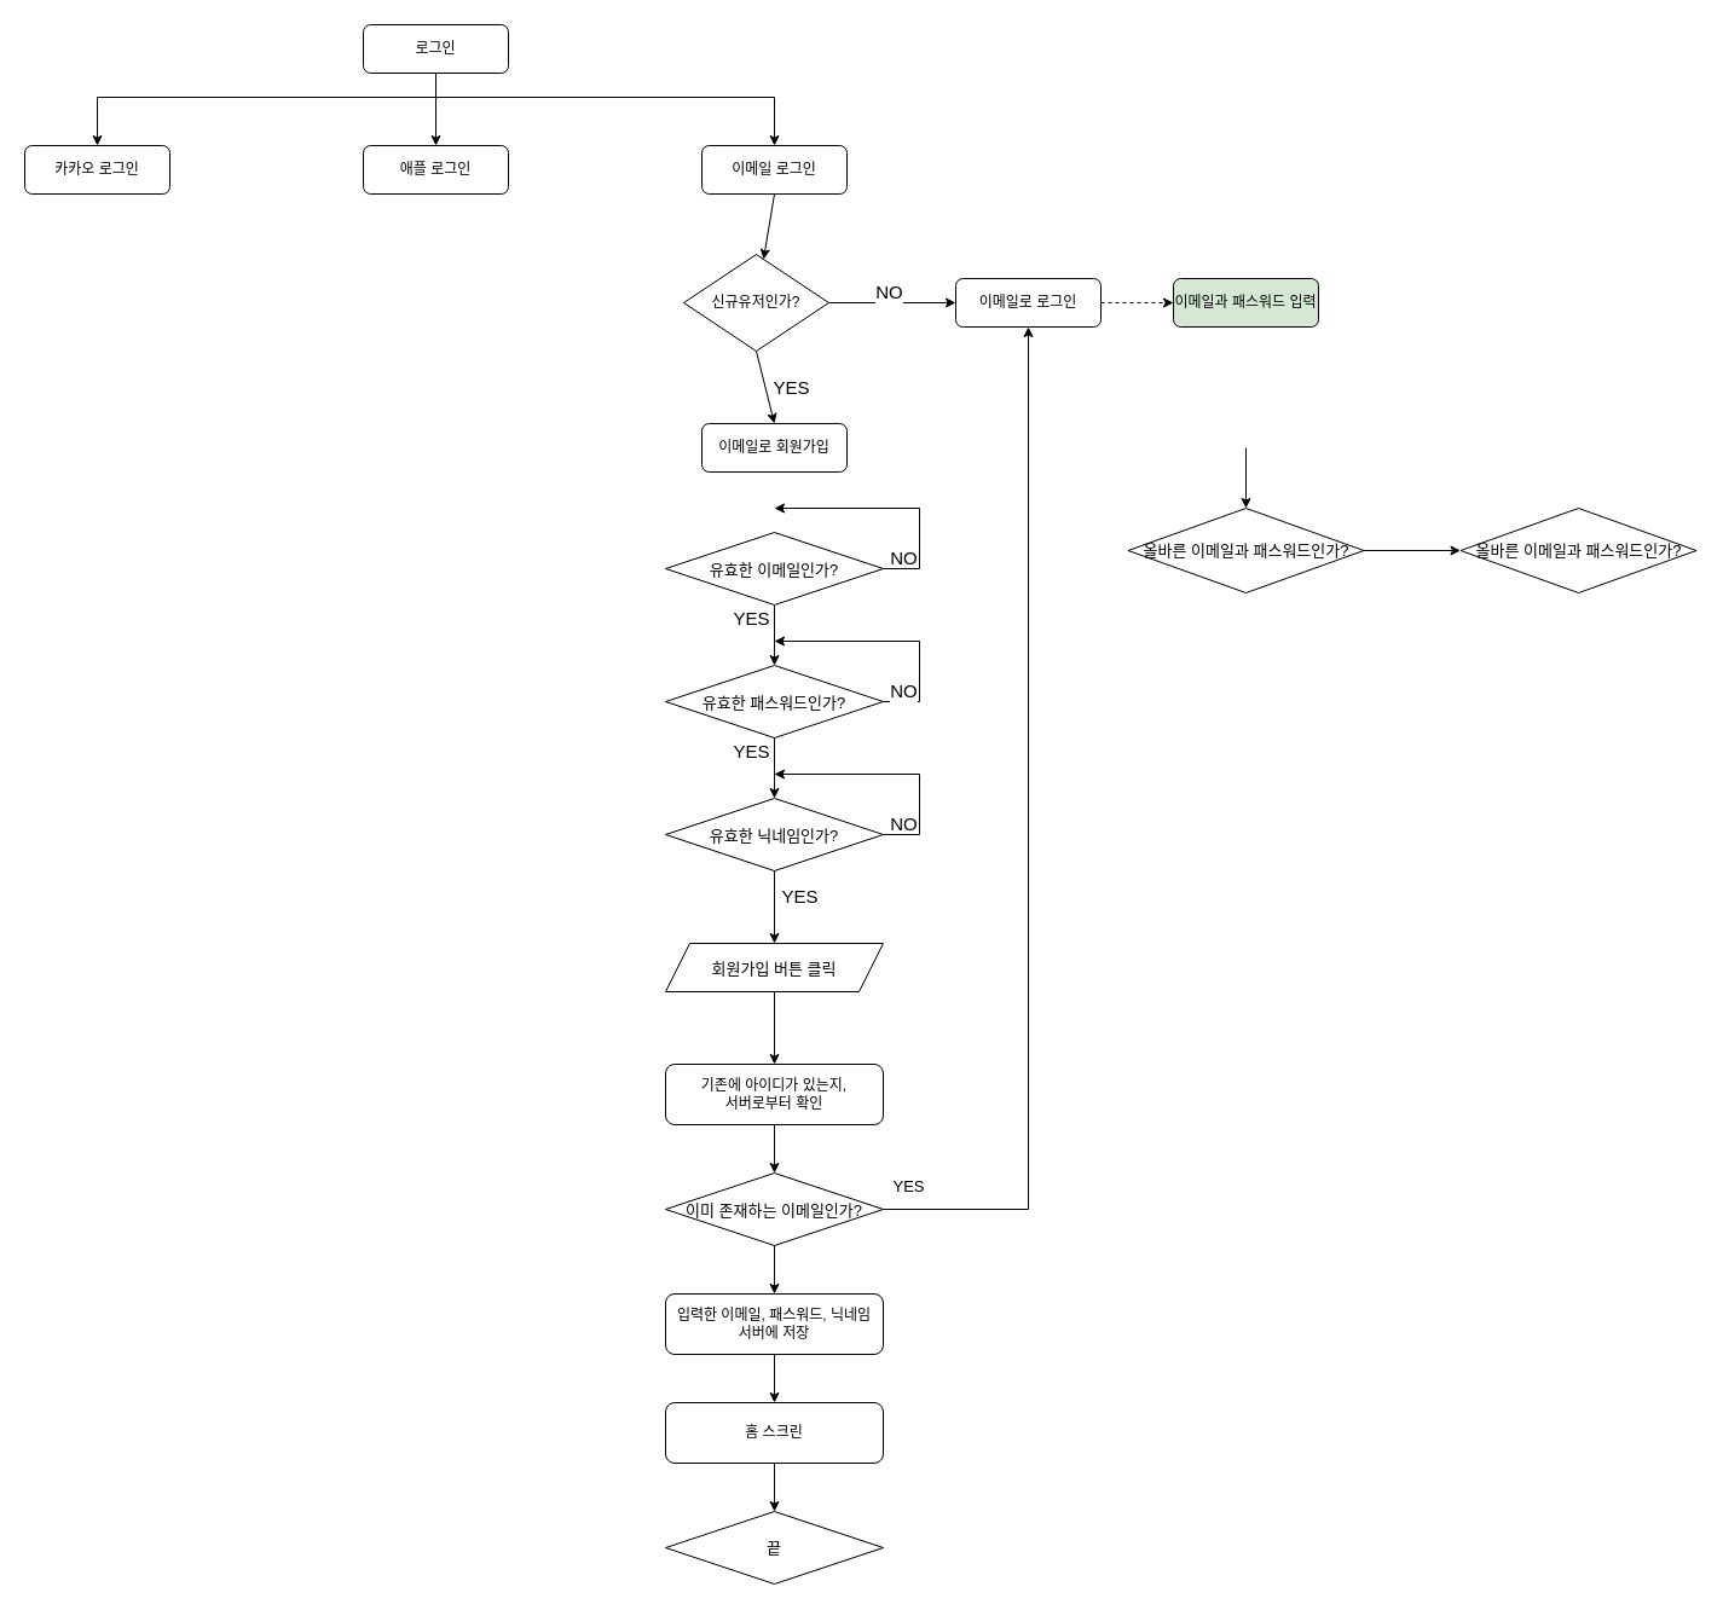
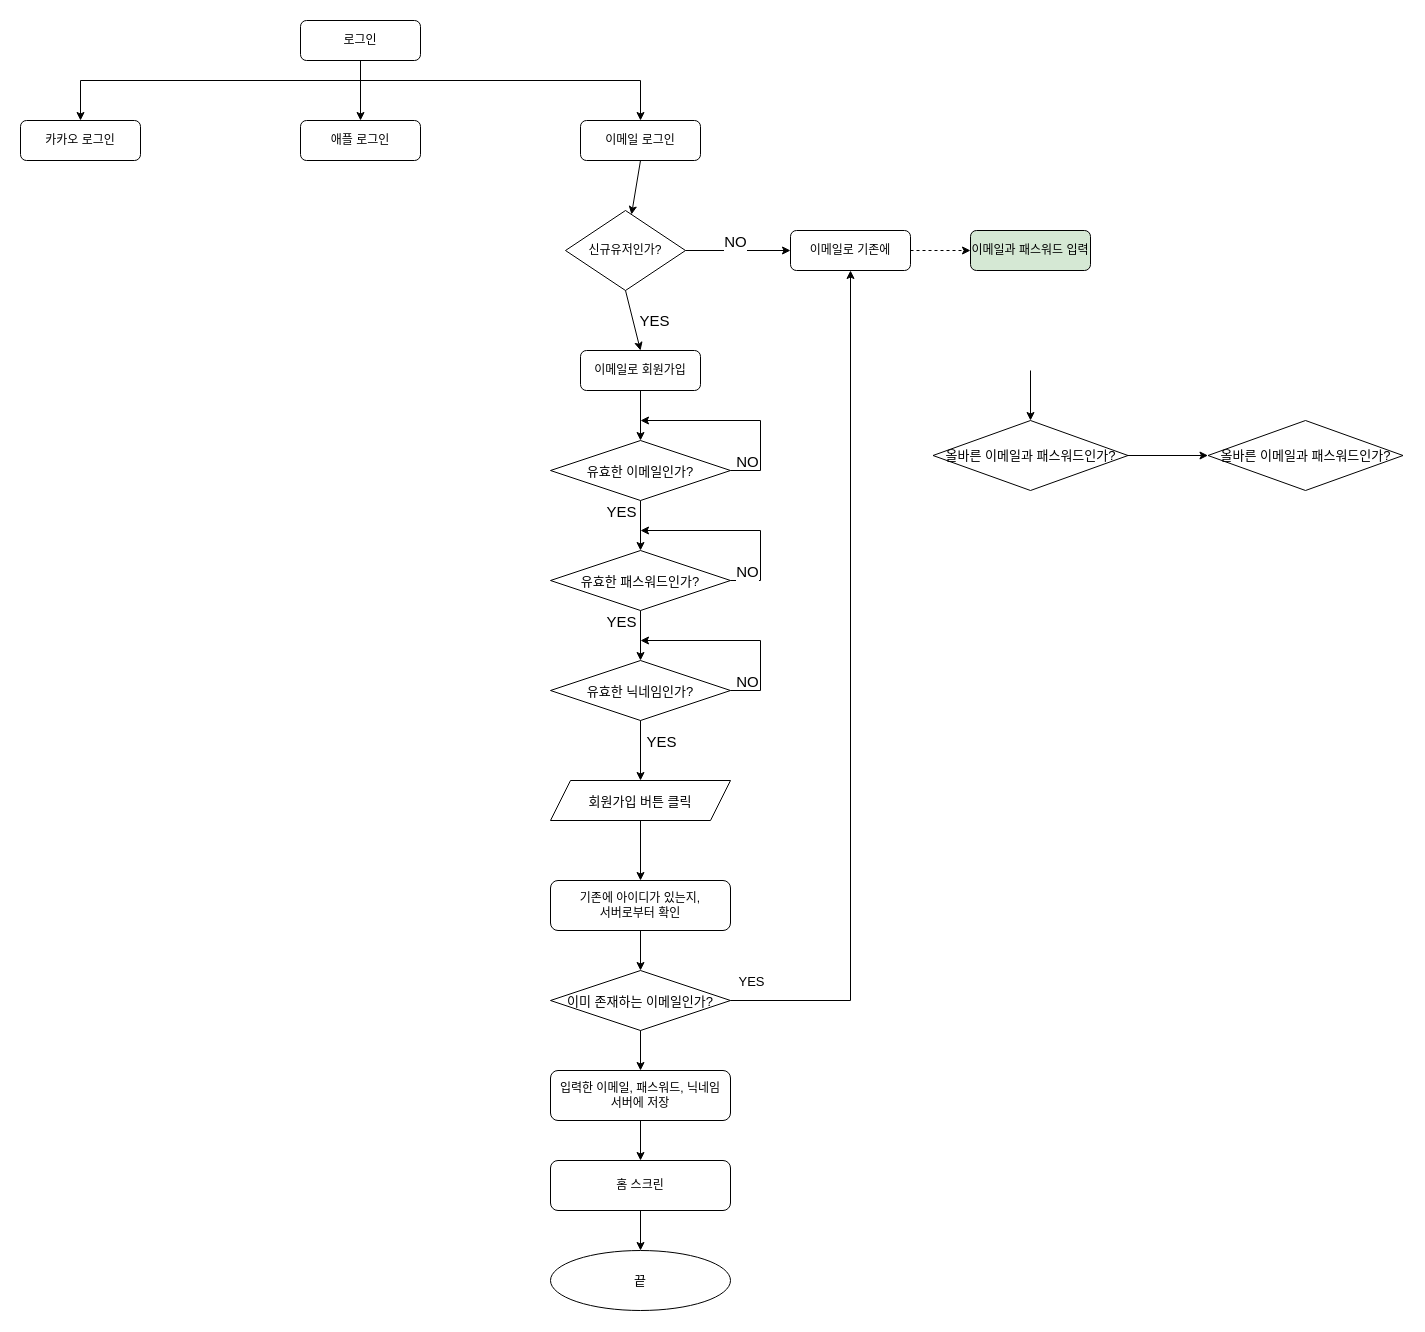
- <mxCell id="16" value="이메일로 로그인" style="rounded=1;whiteSpace=wrap;html=1;fontSize=12;glass=0;strokeWidth=1;shadow=0;" vertex="1" parent="1"><mxGeometry x="790" y="230" width="120" height="40" as="geometry" /></mxCell>
+ <mxCell id="16" value="이메일로 기존에" style="rounded=1;whiteSpace=wrap;html=1;fontSize=12;glass=0;strokeWidth=1;shadow=0;" vertex="1" parent="1"><mxGeometry x="790" y="230" width="120" height="40" as="geometry" /></mxCell>
+ <mxCell id="20" value="" style="endArrow=classic;html=1;rounded=0;fontSize=15;entryX=0.5;entryY=0;entryDx=0;entryDy=0;exitX=0.5;exitY=1;exitDx=0;exitDy=0;" edge="1" parent="1" source="13" target="19"><mxGeometry width="50" height="50" relative="1" as="geometry"><mxPoint x="580" y="460" as="sourcePoint" /><mxPoint x="630" y="410" as="targetPoint" /></mxGeometry></mxCell>
- <mxCell id="44" value="끝" style="rhombus;whiteSpace=wrap;html=1;fontSize=13;" vertex="1" parent="1"><mxGeometry x="550" y="1250" width="180" height="60" as="geometry" /></mxCell>
+ <mxCell id="44" value="끝" style="ellipse;whiteSpace=wrap;html=1;fontSize=13;" vertex="1" parent="1"><mxGeometry x="550" y="1250" width="180" height="60" as="geometry" /></mxCell>
